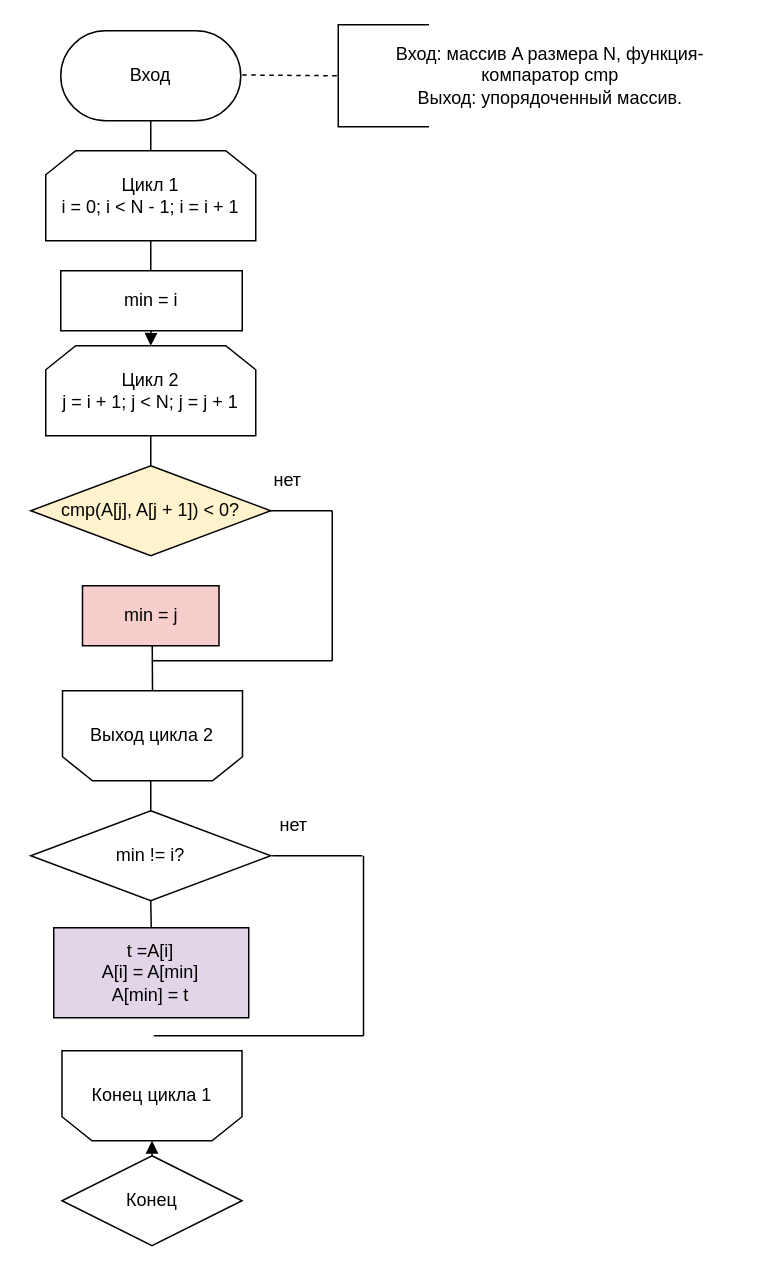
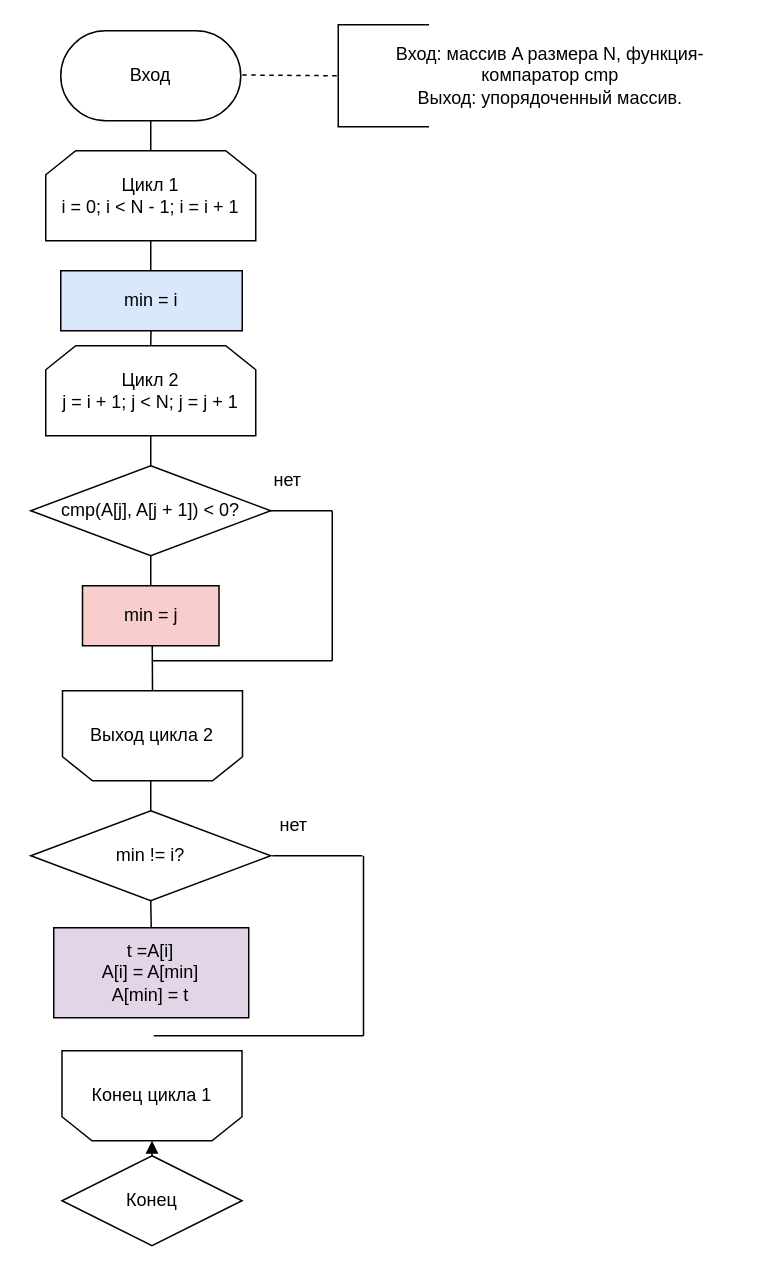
- <mxCell id="16" value="min = i" style="rounded=0;whiteSpace=wrap;html=1;" parent="1" vertex="1"><mxGeometry x="40" y="180" width="121" height="40" as="geometry" /></mxCell>
+ <mxCell id="16" value="min = i" style="rounded=0;whiteSpace=wrap;html=1;fillColor=#dae8fc;" parent="1" vertex="1"><mxGeometry x="40" y="180" width="121" height="40" as="geometry" /></mxCell>
- <mxCell id="22" value="" style="endArrow=block;html=1;entryX=0.5;entryY=0;entryDx=0;entryDy=0;" parent="1" source="16" target="5" edge="1"><mxGeometry width="50" height="50" relative="1" as="geometry"><mxPoint x="81" y="340" as="sourcePoint" /><mxPoint x="131" y="290" as="targetPoint" /></mxGeometry></mxCell>
+ <mxCell id="22" value="" style="endArrow=none;html=1;entryX=0.5;entryY=0;entryDx=0;entryDy=0;" parent="1" source="16" target="5" edge="1"><mxGeometry width="50" height="50" relative="1" as="geometry"><mxPoint x="81" y="340" as="sourcePoint" /><mxPoint x="131" y="290" as="targetPoint" /></mxGeometry></mxCell>
- <mxCell id="14" value="сmp(A[j], A[j + 1]) &amp;lt; 0?" style="rhombus;whiteSpace=wrap;html=1;fillColor=#fff2cc;" parent="1" vertex="1"><mxGeometry x="20" y="310" width="160" height="60" as="geometry" /></mxCell>
+ <mxCell id="14" value="сmp(A[j], A[j + 1]) &amp;lt; 0?" style="rhombus;whiteSpace=wrap;html=1;" parent="1" vertex="1"><mxGeometry x="20" y="310" width="160" height="60" as="geometry" /></mxCell>
+ <mxCell id="24" value="" style="endArrow=none;html=1;entryX=0.5;entryY=1;entryDx=0;entryDy=0;exitX=0.5;exitY=0;exitDx=0;exitDy=0;" parent="1" source="15" target="14" edge="1"><mxGeometry width="50" height="50" relative="1" as="geometry"><mxPoint x="161" y="460" as="sourcePoint" /><mxPoint x="211" y="410" as="targetPoint" /></mxGeometry></mxCell>
